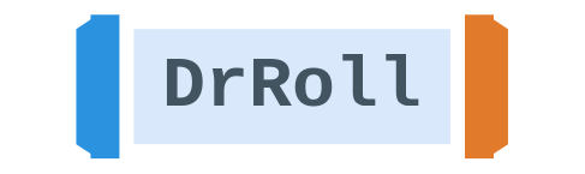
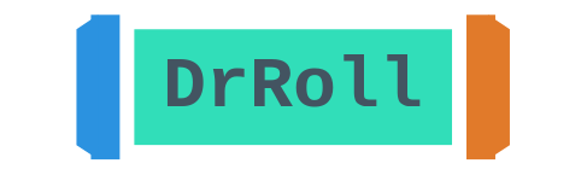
- <mxCell id="3" value="&lt;font color=&quot;#435461&quot; face=&quot;Courier New&quot; size=&quot;1&quot; style=&quot;&quot;&gt;&lt;b style=&quot;font-size: 100px;&quot;&gt;DrRoll&lt;/b&gt;&lt;/font&gt;" style="rounded=0;whiteSpace=wrap;html=1;strokeColor=none;fillColor=#dae8fc;" parent="1" vertex="1"><mxGeometry x="185" y="40" width="440" height="160" as="geometry" /></mxCell>
+ <mxCell id="3" value="&lt;font color=&quot;#435461&quot; face=&quot;Courier New&quot; size=&quot;1&quot; style=&quot;&quot;&gt;&lt;b style=&quot;font-size: 100px;&quot;&gt;DrRoll&lt;/b&gt;&lt;/font&gt;" style="rounded=0;whiteSpace=wrap;html=1;strokeColor=none;fillColor=#31DEB9;" parent="1" vertex="1"><mxGeometry x="185" y="40" width="440" height="160" as="geometry" /></mxCell>
